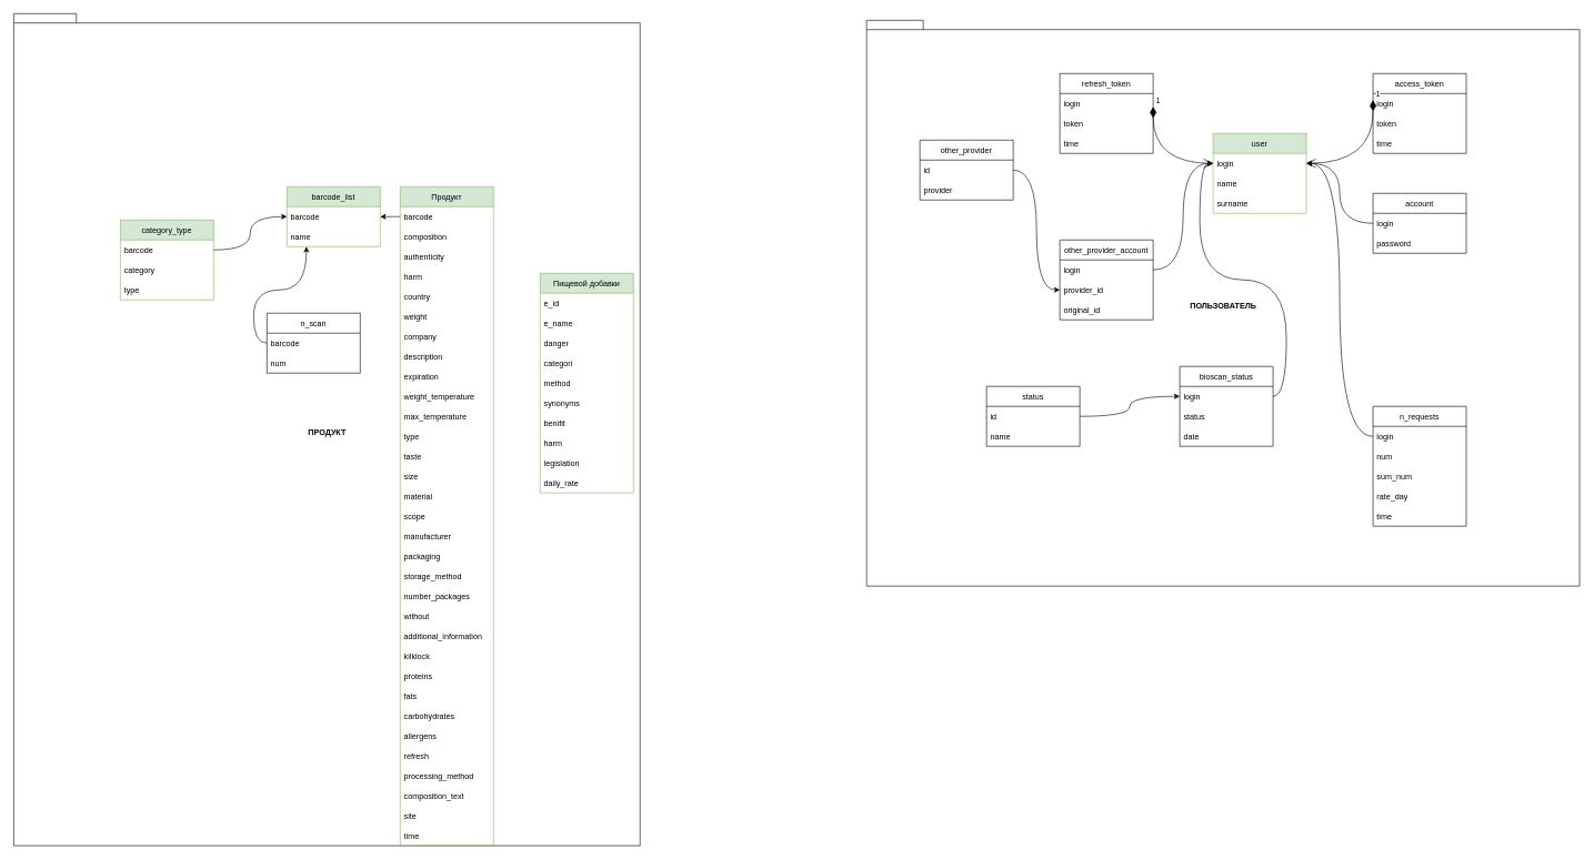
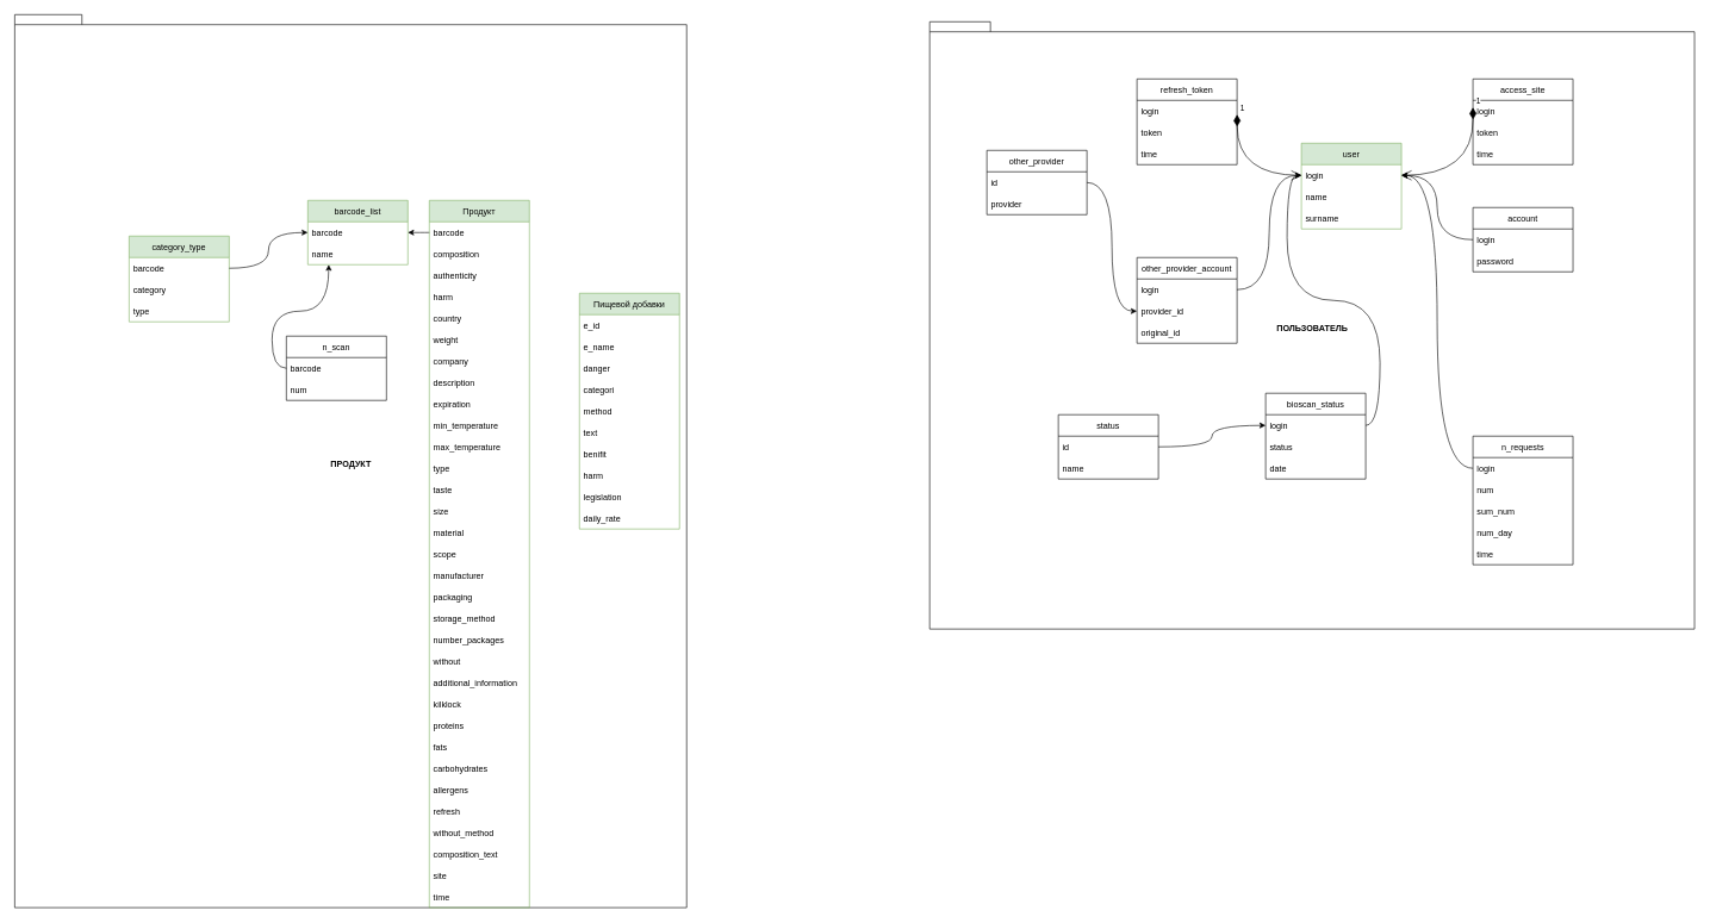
- <mxCell id="62" value="access_token" style="swimlane;fontStyle=0;childLayout=stackLayout;horizontal=1;startSize=30;horizontalStack=0;resizeParent=1;resizeParentMax=0;resizeLast=0;collapsible=1;marginBottom=0;" parent="1" vertex="1"><mxGeometry x="2060" y="110" width="140" height="120" as="geometry" /></mxCell>
+ <mxCell id="62" value="access_site" style="swimlane;fontStyle=0;childLayout=stackLayout;horizontal=1;startSize=30;horizontalStack=0;resizeParent=1;resizeParentMax=0;resizeLast=0;collapsible=1;marginBottom=0;" parent="1" vertex="1"><mxGeometry x="2060" y="110" width="140" height="120" as="geometry" /></mxCell>
- <mxCell id="14" value="weight_temperature" style="text;strokeColor=none;fillColor=none;align=left;verticalAlign=middle;spacingLeft=4;spacingRight=4;overflow=hidden;points=[[0,0.5],[1,0.5]];portConstraint=eastwest;rotatable=0;" parent="4" vertex="1"><mxGeometry y="300" width="140" height="30" as="geometry" /></mxCell>
+ <mxCell id="14" value="min_temperature" style="text;strokeColor=none;fillColor=none;align=left;verticalAlign=middle;spacingLeft=4;spacingRight=4;overflow=hidden;points=[[0,0.5],[1,0.5]];portConstraint=eastwest;rotatable=0;" parent="4" vertex="1"><mxGeometry y="300" width="140" height="30" as="geometry" /></mxCell>
- <mxCell id="43" value="synonyms" style="text;strokeColor=none;fillColor=none;align=left;verticalAlign=middle;spacingLeft=4;spacingRight=4;overflow=hidden;points=[[0,0.5],[1,0.5]];portConstraint=eastwest;rotatable=0;" parent="37" vertex="1"><mxGeometry y="180" width="140" height="30" as="geometry" /></mxCell>
+ <mxCell id="43" value="text" style="text;strokeColor=none;fillColor=none;align=left;verticalAlign=middle;spacingLeft=4;spacingRight=4;overflow=hidden;points=[[0,0.5],[1,0.5]];portConstraint=eastwest;rotatable=0;" parent="37" vertex="1"><mxGeometry y="180" width="140" height="30" as="geometry" /></mxCell>
- <mxCell id="78" value="rate_day" style="text;strokeColor=none;fillColor=none;align=left;verticalAlign=middle;spacingLeft=4;spacingRight=4;overflow=hidden;points=[[0,0.5],[1,0.5]];portConstraint=eastwest;rotatable=0;" parent="74" vertex="1"><mxGeometry y="120" width="140" height="30" as="geometry" /></mxCell>
+ <mxCell id="78" value="num_day" style="text;strokeColor=none;fillColor=none;align=left;verticalAlign=middle;spacingLeft=4;spacingRight=4;overflow=hidden;points=[[0,0.5],[1,0.5]];portConstraint=eastwest;rotatable=0;" parent="74" vertex="1"><mxGeometry y="120" width="140" height="30" as="geometry" /></mxCell>
- <mxCell id="33" value="processing_method" style="text;strokeColor=none;fillColor=none;align=left;verticalAlign=middle;spacingLeft=4;spacingRight=4;overflow=hidden;points=[[0,0.5],[1,0.5]];portConstraint=eastwest;rotatable=0;" parent="4" vertex="1"><mxGeometry y="870" width="140" height="30" as="geometry" /></mxCell>
+ <mxCell id="33" value="without_method" style="text;strokeColor=none;fillColor=none;align=left;verticalAlign=middle;spacingLeft=4;spacingRight=4;overflow=hidden;points=[[0,0.5],[1,0.5]];portConstraint=eastwest;rotatable=0;" parent="4" vertex="1"><mxGeometry y="870" width="140" height="30" as="geometry" /></mxCell>
